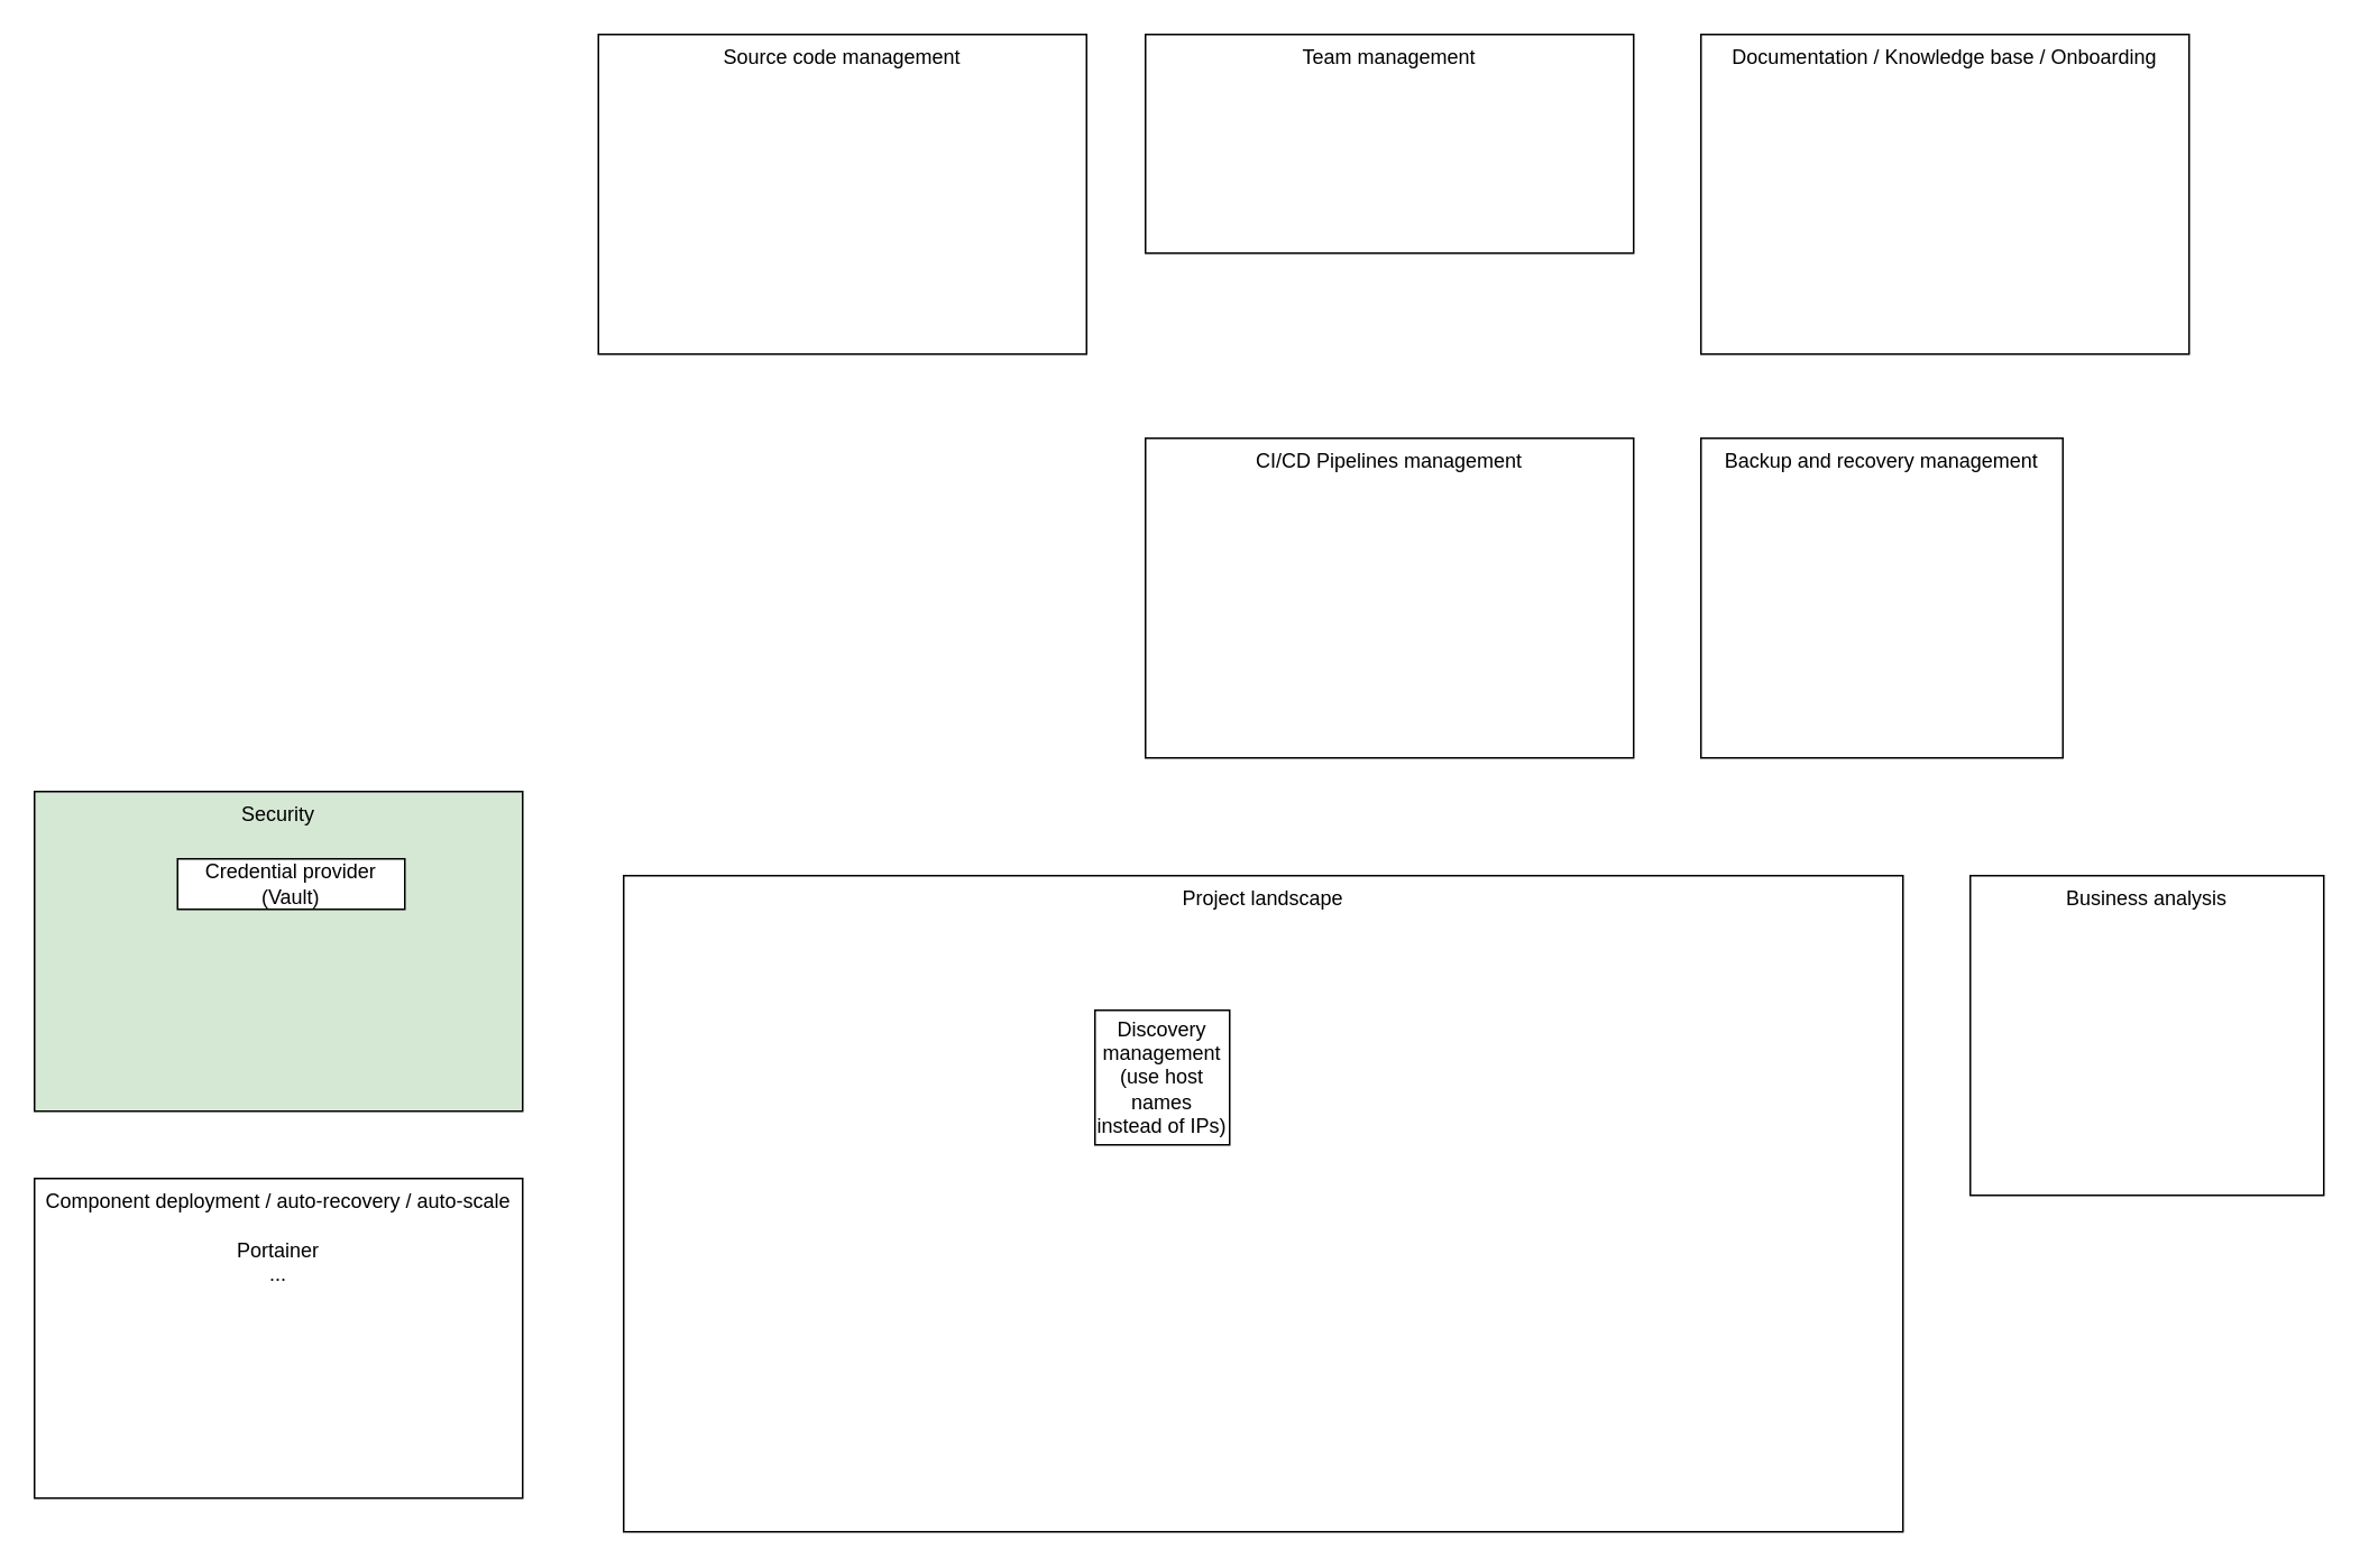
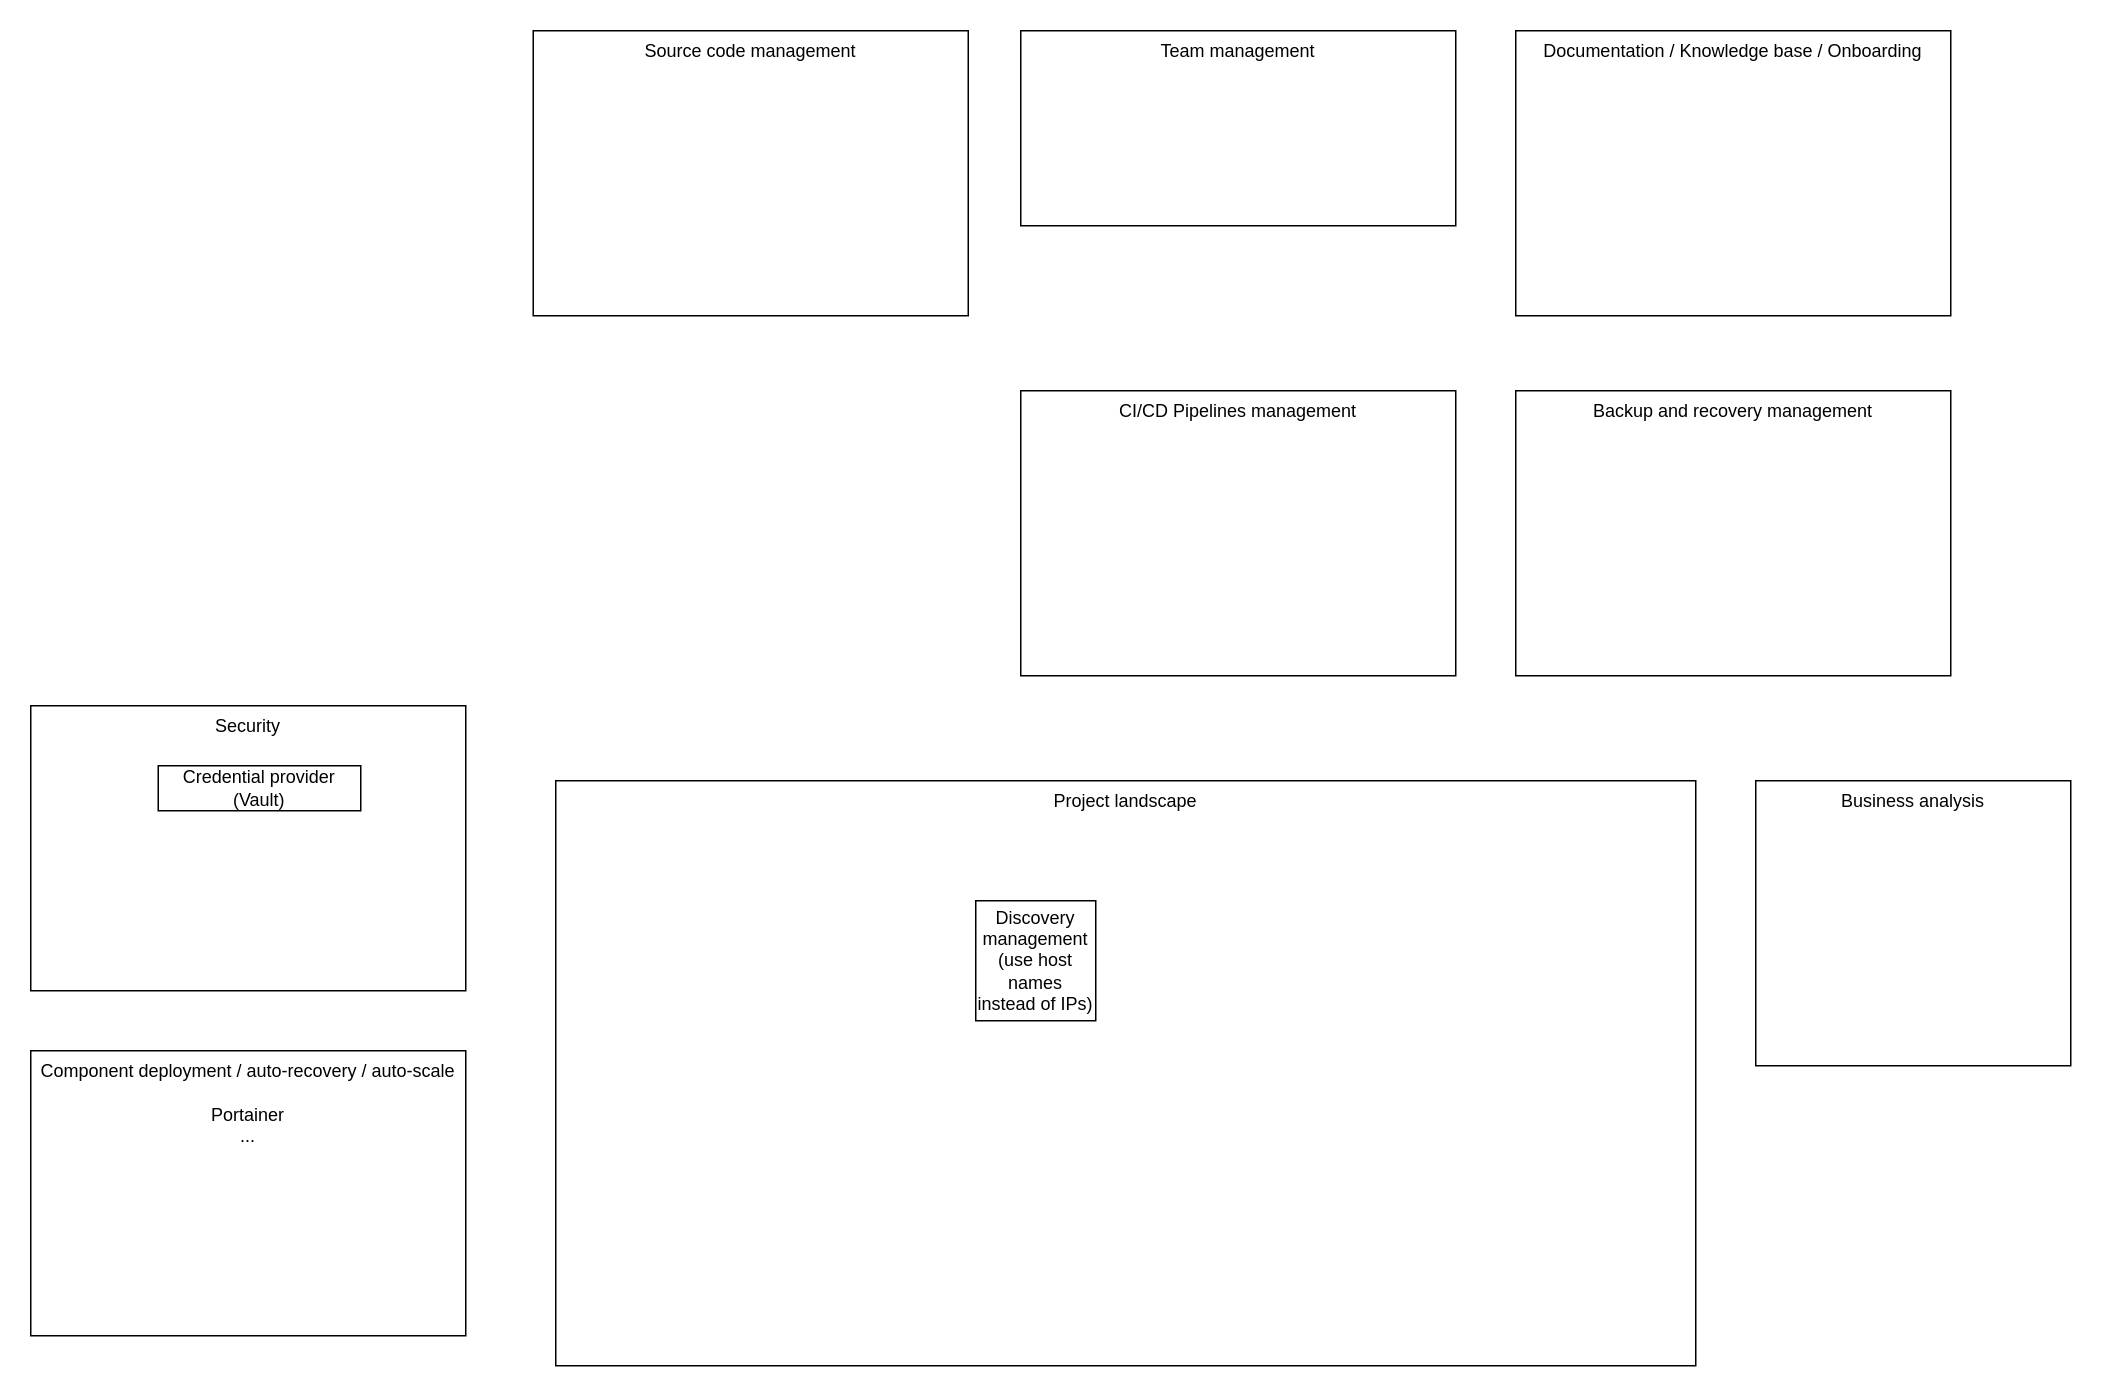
- <mxCell id="6" value="Backup and recovery management" style="rounded=0;whiteSpace=wrap;html=1;verticalAlign=top;" vertex="1" parent="1"><mxGeometry x="1010" y="260" width="215" height="190" as="geometry" /></mxCell>
+ <mxCell id="6" value="Backup and recovery management" style="rounded=0;whiteSpace=wrap;html=1;verticalAlign=top;" vertex="1" parent="1"><mxGeometry x="1010" y="260" width="290" height="190" as="geometry" /></mxCell>
- <mxCell id="5" value="Security" style="rounded=0;whiteSpace=wrap;html=1;verticalAlign=top;fillColor=#d5e8d4;" vertex="1" parent="1"><mxGeometry x="20" y="470" width="290" height="190" as="geometry" /></mxCell>
+ <mxCell id="5" value="Security" style="rounded=0;whiteSpace=wrap;html=1;verticalAlign=top;" vertex="1" parent="1"><mxGeometry x="20" y="470" width="290" height="190" as="geometry" /></mxCell>
